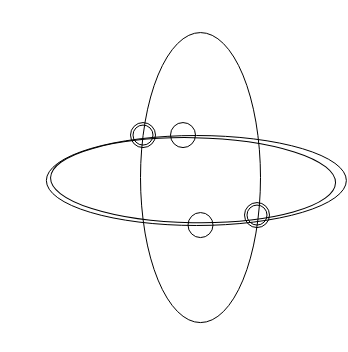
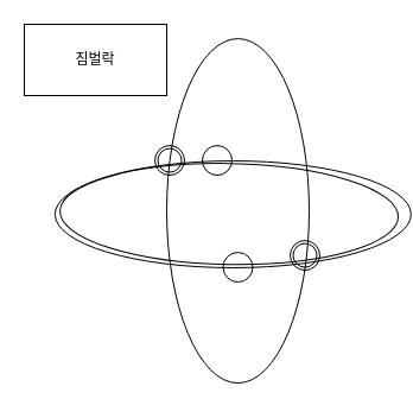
+ <mxCell id="11" value="짐벌락" style="rounded=0;whiteSpace=wrap;html=1;fillColor=none;" vertex="1" parent="1"><mxGeometry width="120" height="60" as="geometry" x="20" y="20" /></mxCell>
